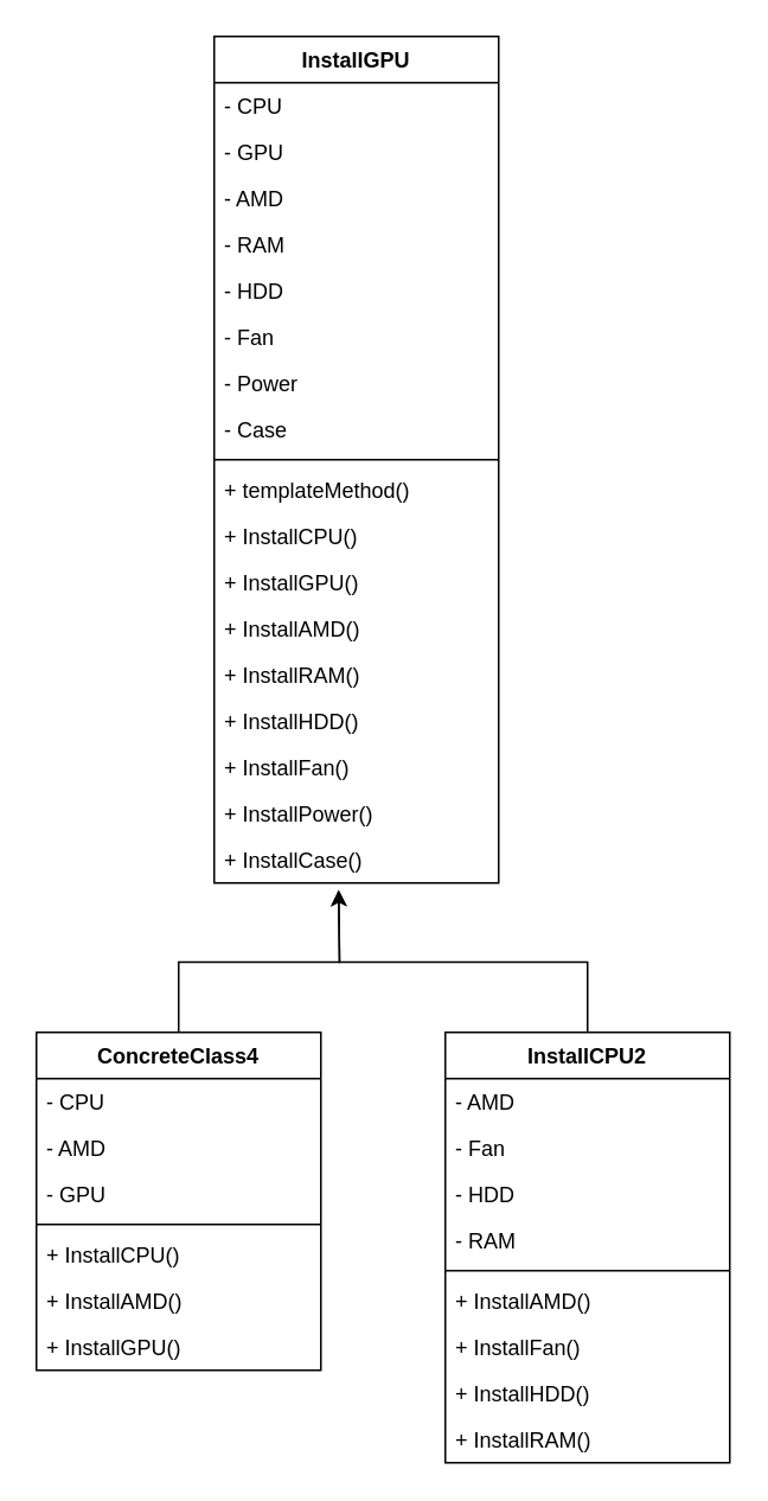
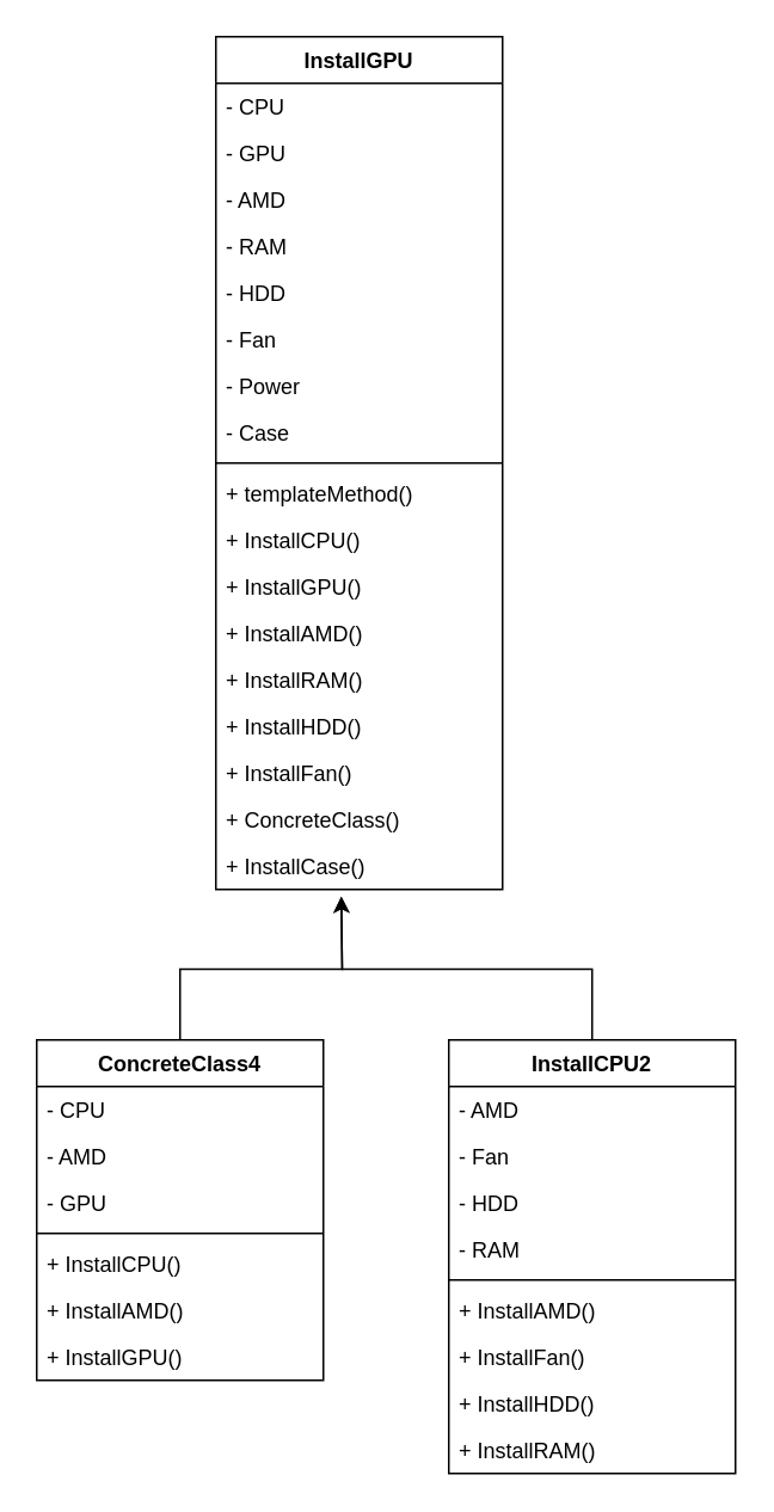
- <mxCell id="19" value="+ InstallPower()" style="text;strokeColor=none;fillColor=none;align=left;verticalAlign=top;spacingLeft=4;spacingRight=4;overflow=hidden;rotatable=0;points=[[0,0.5],[1,0.5]];portConstraint=eastwest;" vertex="1" parent="2"><mxGeometry y="424" width="160" height="26" as="geometry" /></mxCell>
+ <mxCell id="19" value="+ ConcreteClass()" style="text;strokeColor=none;fillColor=none;align=left;verticalAlign=top;spacingLeft=4;spacingRight=4;overflow=hidden;rotatable=0;points=[[0,0.5],[1,0.5]];portConstraint=eastwest;" vertex="1" parent="2"><mxGeometry y="424" width="160" height="26" as="geometry" /></mxCell>
